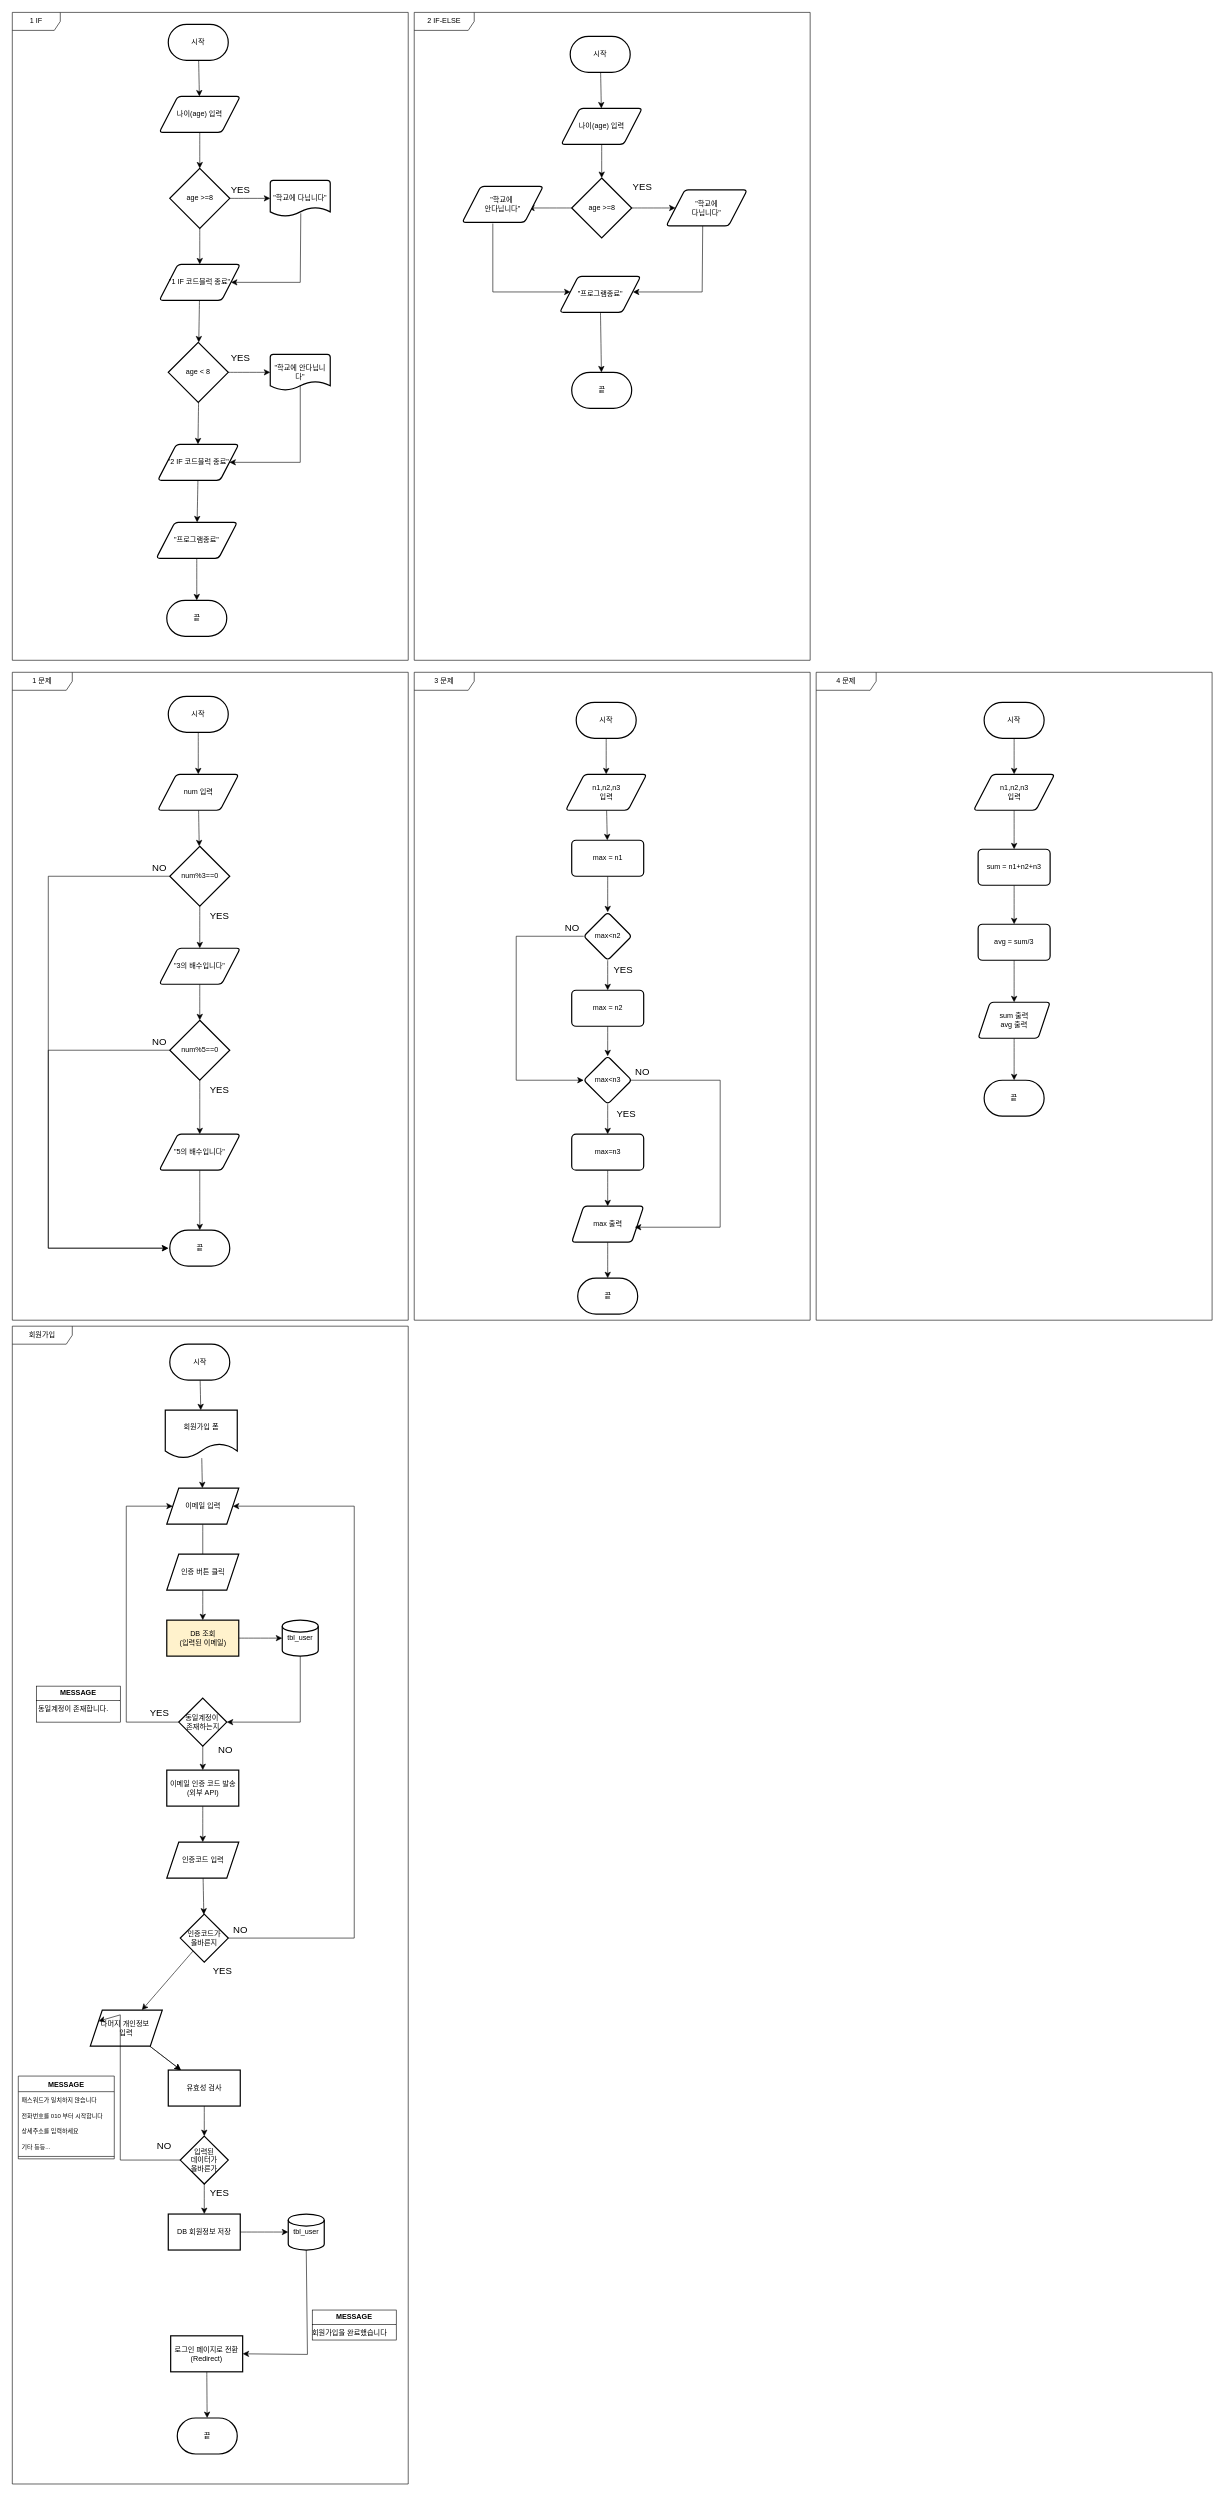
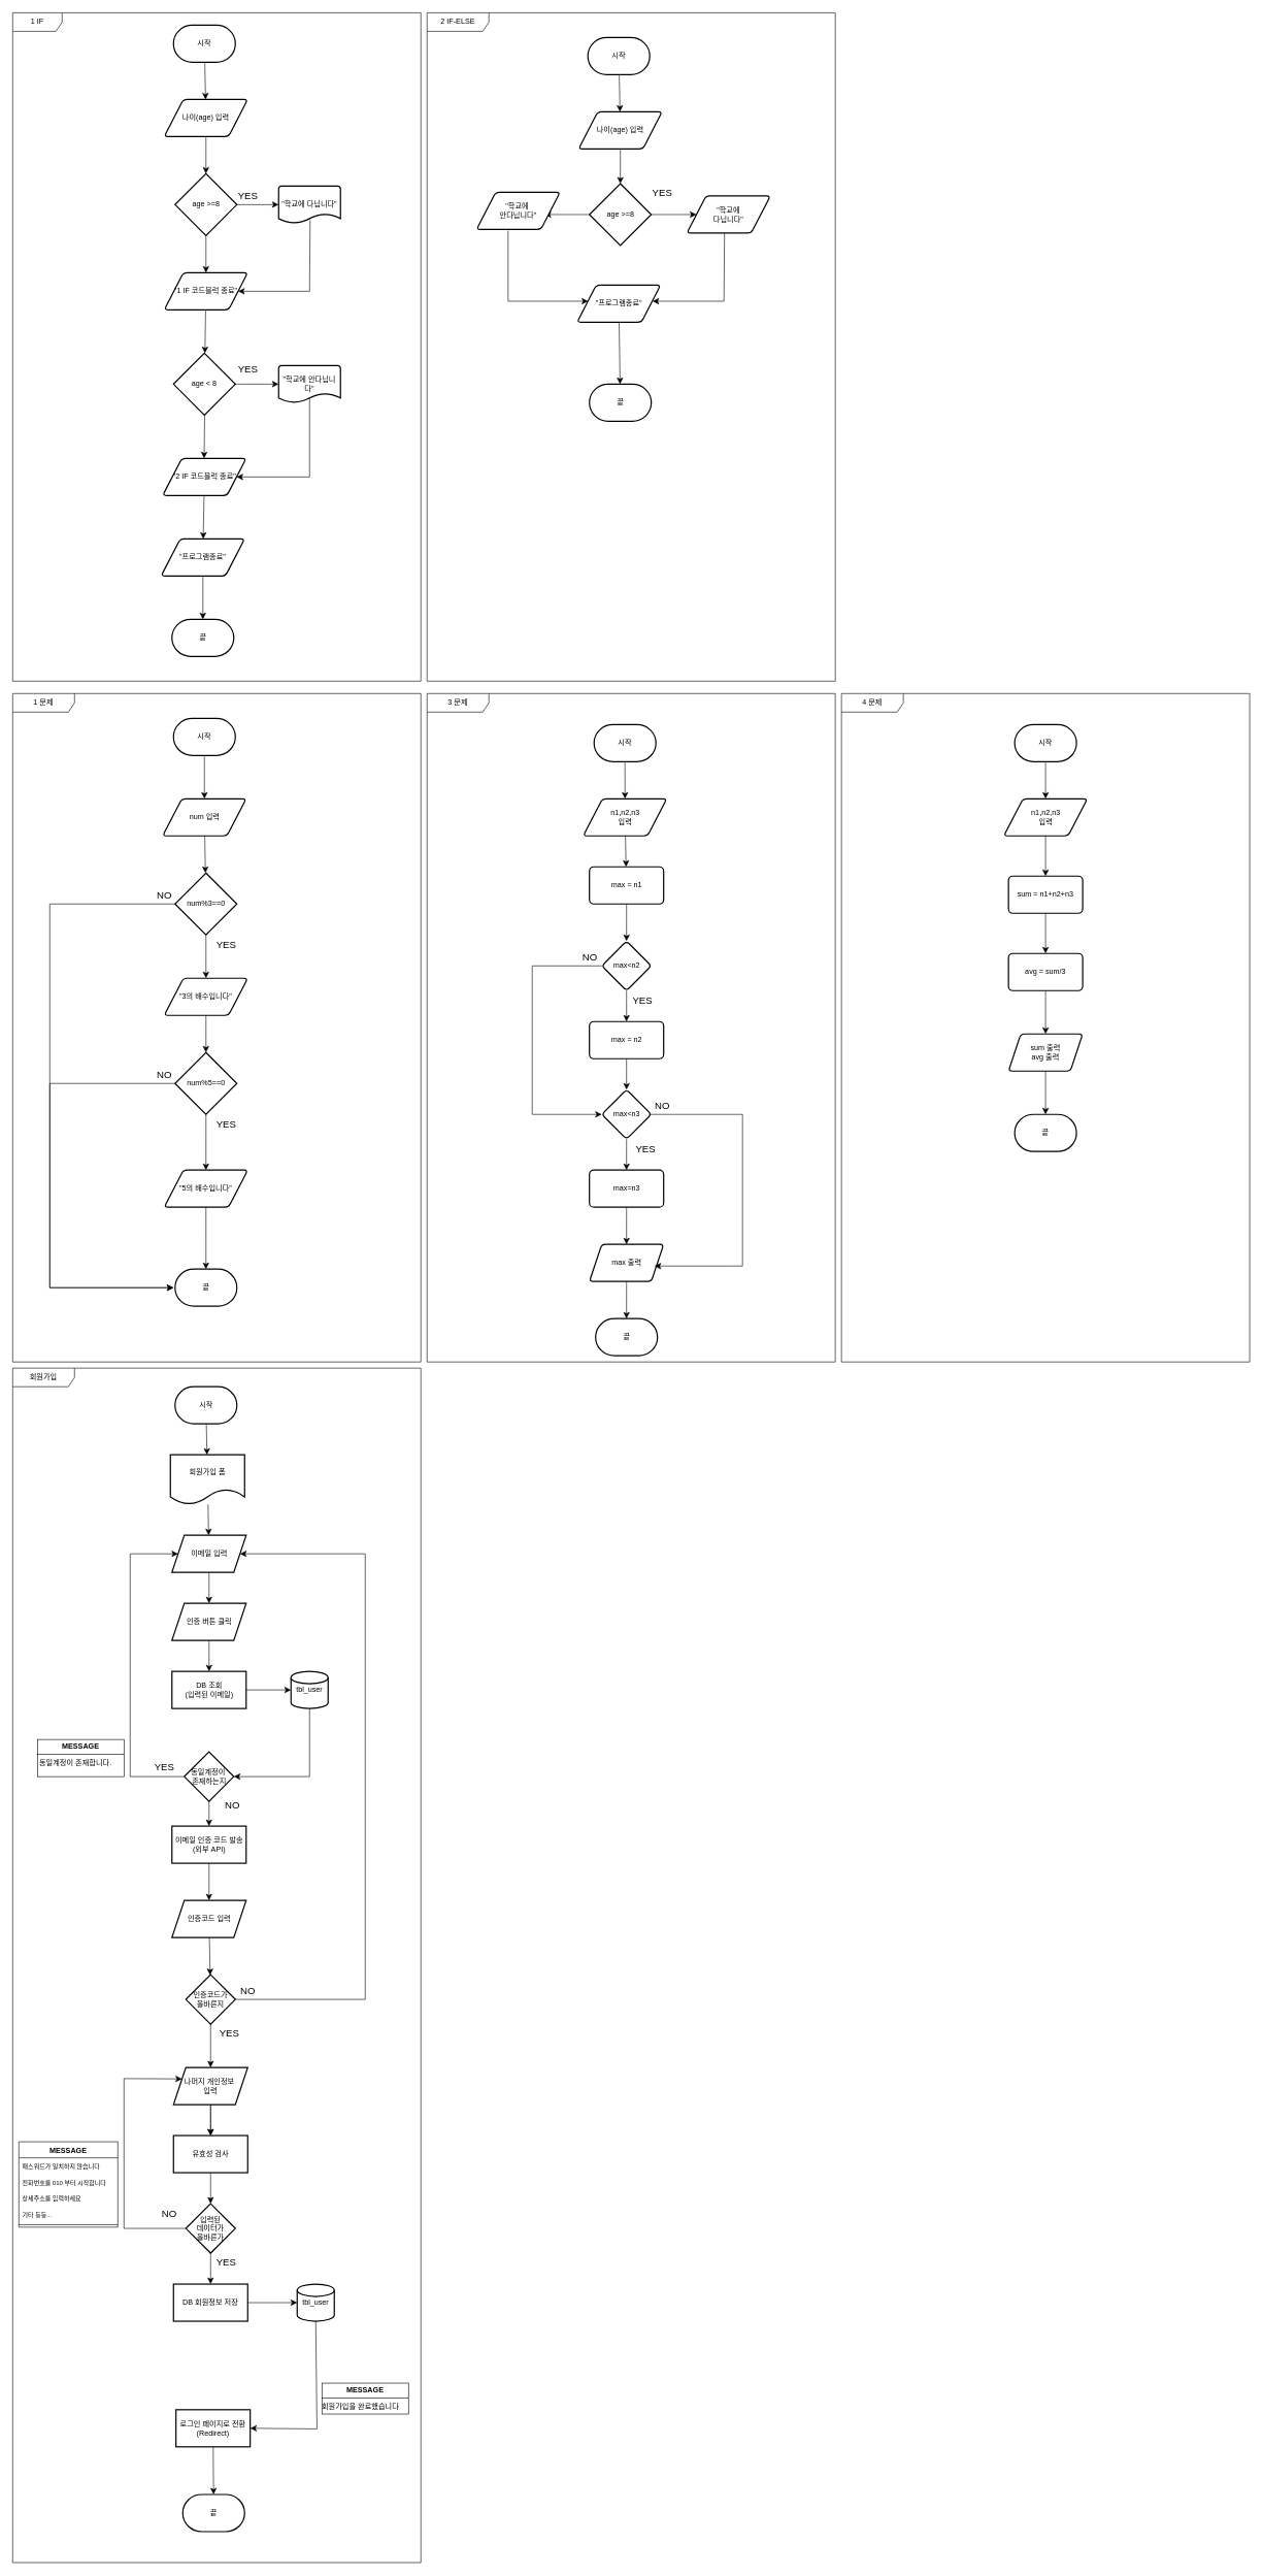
- <mxCell id="105" value="" style="edgeStyle=none;curved=1;rounded=0;orthogonalLoop=1;jettySize=auto;html=1;fontSize=12;startSize=8;endSize=8;endArrow=none;" edge="1" parent="1" source="106" target="108"><mxGeometry relative="1" as="geometry" /></mxCell>
+ <mxCell id="105" value="" style="edgeStyle=none;curved=1;rounded=0;orthogonalLoop=1;jettySize=auto;html=1;fontSize=12;startSize=8;endSize=8;" edge="1" parent="1" source="106" target="108"><mxGeometry relative="1" as="geometry" /></mxCell>
- <mxCell id="110" value="&lt;div&gt;&lt;span style=&quot;background-color: initial;&quot;&gt;DB 조회&lt;/span&gt;&lt;br&gt;&lt;/div&gt;&lt;div&gt;&lt;span style=&quot;background-color: initial;&quot;&gt;(입력된 이메일)&lt;/span&gt;&lt;/div&gt;" style="whiteSpace=wrap;html=1;strokeWidth=2;fillColor=#fff2cc;" vertex="1" parent="1"><mxGeometry x="277.5" y="2700" width="120" height="60" as="geometry" /></mxCell>
+ <mxCell id="110" value="&lt;div&gt;&lt;span style=&quot;background-color: initial;&quot;&gt;DB 조회&lt;/span&gt;&lt;br&gt;&lt;/div&gt;&lt;div&gt;&lt;span style=&quot;background-color: initial;&quot;&gt;(입력된 이메일)&lt;/span&gt;&lt;/div&gt;" style="whiteSpace=wrap;html=1;strokeWidth=2;" vertex="1" parent="1"><mxGeometry x="277.5" y="2700" width="120" height="60" as="geometry" /></mxCell>
- <mxCell id="129" value="나머지 개인정보&amp;nbsp;&lt;div&gt;입력&lt;/div&gt;" style="shape=parallelogram;perimeter=parallelogramPerimeter;whiteSpace=wrap;html=1;fixedSize=1;strokeWidth=2;" vertex="1" parent="1"><mxGeometry x="150" y="3350" width="120" height="60" as="geometry" /></mxCell>
+ <mxCell id="129" value="나머지 개인정보&amp;nbsp;&lt;div&gt;입력&lt;/div&gt;" style="shape=parallelogram;perimeter=parallelogramPerimeter;whiteSpace=wrap;html=1;fixedSize=1;strokeWidth=2;" vertex="1" parent="1"><mxGeometry x="280" y="3340" width="120" height="60" as="geometry" /></mxCell>
